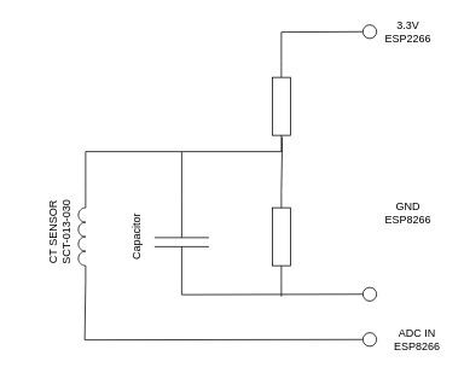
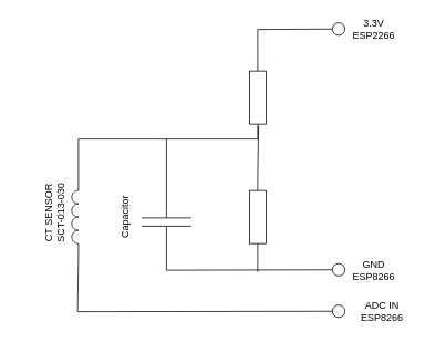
- <mxCell id="17" value="GND ESP8266" style="text;html=1;strokeColor=none;fillColor=none;align=center;verticalAlign=middle;whiteSpace=wrap;rounded=0;" vertex="1" parent="1"><mxGeometry x="420" y="219.5" width="60" height="30" as="geometry" /></mxCell>
+ <mxCell id="17" value="GND ESP8266" style="text;html=1;strokeColor=none;fillColor=none;align=center;verticalAlign=middle;whiteSpace=wrap;rounded=0;" vertex="1" parent="1"><mxGeometry x="420" y="309.5" width="60" height="30" as="geometry" /></mxCell>
